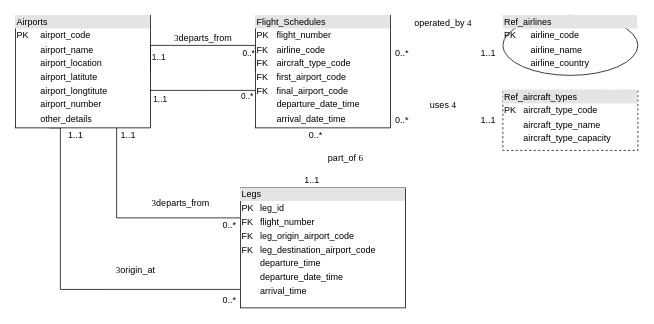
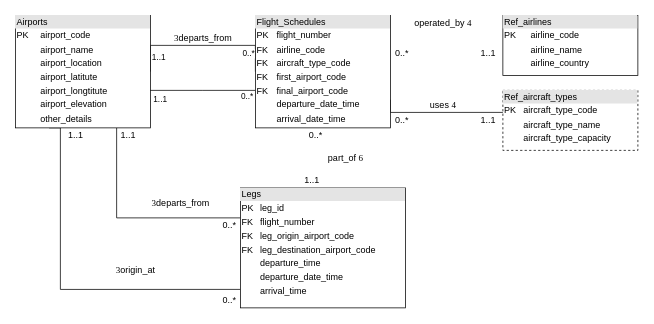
- <mxCell id="12" value="&lt;div style=&quot;box-sizing: border-box ; width: 100% ; background: #e4e4e4 ; padding: 2px&quot;&gt;Ref_airlines&lt;/div&gt;&lt;table style=&quot;width: 100% ; font-size: 1em&quot; cellpadding=&quot;2&quot; cellspacing=&quot;0&quot;&gt;&lt;tbody&gt;&lt;tr&gt;&lt;td&gt;PK&lt;/td&gt;&lt;td&gt;airline_code&lt;/td&gt;&lt;/tr&gt;&lt;tr&gt;&lt;td&gt;&lt;br&gt;&lt;/td&gt;&lt;td&gt;airline_name&lt;/td&gt;&lt;/tr&gt;&lt;tr&gt;&lt;td&gt;&lt;br&gt;&lt;/td&gt;&lt;td&gt;airline_country&lt;/td&gt;&lt;/tr&gt;&lt;tr&gt;&lt;td&gt;&lt;br&gt;&lt;/td&gt;&lt;td&gt;&lt;/td&gt;&lt;/tr&gt;&lt;tr&gt;&lt;td&gt;&lt;br&gt;&lt;/td&gt;&lt;td&gt;&lt;br&gt;&lt;/td&gt;&lt;/tr&gt;&lt;/tbody&gt;&lt;/table&gt;" style="ellipse;verticalAlign=top;align=left;overflow=fill;html=1;" vertex="1" parent="1"><mxGeometry x="670" width="180" height="80" as="geometry" y="20" /></mxCell>
+ <mxCell id="12" value="&lt;div style=&quot;box-sizing: border-box ; width: 100% ; background: #e4e4e4 ; padding: 2px&quot;&gt;Ref_airlines&lt;/div&gt;&lt;table style=&quot;width: 100% ; font-size: 1em&quot; cellpadding=&quot;2&quot; cellspacing=&quot;0&quot;&gt;&lt;tbody&gt;&lt;tr&gt;&lt;td&gt;PK&lt;/td&gt;&lt;td&gt;airline_code&lt;/td&gt;&lt;/tr&gt;&lt;tr&gt;&lt;td&gt;&lt;br&gt;&lt;/td&gt;&lt;td&gt;airline_name&lt;/td&gt;&lt;/tr&gt;&lt;tr&gt;&lt;td&gt;&lt;br&gt;&lt;/td&gt;&lt;td&gt;airline_country&lt;/td&gt;&lt;/tr&gt;&lt;tr&gt;&lt;td&gt;&lt;br&gt;&lt;/td&gt;&lt;td&gt;&lt;/td&gt;&lt;/tr&gt;&lt;tr&gt;&lt;td&gt;&lt;br&gt;&lt;/td&gt;&lt;td&gt;&lt;br&gt;&lt;/td&gt;&lt;/tr&gt;&lt;/tbody&gt;&lt;/table&gt;" style="verticalAlign=top;align=left;overflow=fill;html=1;" vertex="1" parent="1"><mxGeometry x="670" width="180" height="80" as="geometry" y="20" /></mxCell>
- <mxCell id="7" value="&lt;div style=&quot;box-sizing: border-box ; width: 100% ; background: #e4e4e4 ; padding: 2px&quot;&gt;Airports&lt;/div&gt;&lt;table style=&quot;width: 100% ; font-size: 1em&quot; cellpadding=&quot;2&quot; cellspacing=&quot;0&quot;&gt;&lt;tbody&gt;&lt;tr&gt;&lt;td&gt;PK&lt;/td&gt;&lt;td&gt;airport_code&lt;/td&gt;&lt;/tr&gt;&lt;tr&gt;&lt;td&gt;&lt;br&gt;&lt;/td&gt;&lt;td&gt;airport_name&lt;/td&gt;&lt;/tr&gt;&lt;tr&gt;&lt;td&gt;&lt;/td&gt;&lt;td&gt;airport_location&lt;/td&gt;&lt;/tr&gt;&lt;tr&gt;&lt;td&gt;&lt;br&gt;&lt;/td&gt;&lt;td&gt;airport_latitute&lt;/td&gt;&lt;/tr&gt;&lt;tr&gt;&lt;td&gt;&lt;br&gt;&lt;/td&gt;&lt;td&gt;airport_longtitute&lt;/td&gt;&lt;/tr&gt;&lt;tr&gt;&lt;td&gt;&lt;br&gt;&lt;/td&gt;&lt;td&gt;airport_number&lt;/td&gt;&lt;/tr&gt;&lt;tr&gt;&lt;td&gt;&lt;br&gt;&lt;/td&gt;&lt;td&gt;other_details&lt;/td&gt;&lt;/tr&gt;&lt;tr&gt;&lt;td&gt;&lt;br&gt;&lt;/td&gt;&lt;td&gt;&lt;br&gt;&lt;/td&gt;&lt;/tr&gt;&lt;tr&gt;&lt;td&gt;&lt;br&gt;&lt;/td&gt;&lt;td&gt;&lt;br&gt;&lt;/td&gt;&lt;/tr&gt;&lt;tr&gt;&lt;td&gt;&lt;br&gt;&lt;/td&gt;&lt;td&gt;&lt;br&gt;&lt;/td&gt;&lt;/tr&gt;&lt;tr&gt;&lt;td&gt;&lt;br&gt;&lt;/td&gt;&lt;td&gt;&lt;br&gt;&lt;/td&gt;&lt;/tr&gt;&lt;tr&gt;&lt;td&gt;&lt;br&gt;&lt;/td&gt;&lt;td&gt;&lt;br&gt;&lt;/td&gt;&lt;/tr&gt;&lt;/tbody&gt;&lt;/table&gt;" style="verticalAlign=top;align=left;overflow=fill;html=1;" vertex="1" parent="1"><mxGeometry x="20" width="180" height="150" as="geometry" y="20" /></mxCell>
+ <mxCell id="7" value="&lt;div style=&quot;box-sizing: border-box ; width: 100% ; background: #e4e4e4 ; padding: 2px&quot;&gt;Airports&lt;/div&gt;&lt;table style=&quot;width: 100% ; font-size: 1em&quot; cellpadding=&quot;2&quot; cellspacing=&quot;0&quot;&gt;&lt;tbody&gt;&lt;tr&gt;&lt;td&gt;PK&lt;/td&gt;&lt;td&gt;airport_code&lt;/td&gt;&lt;/tr&gt;&lt;tr&gt;&lt;td&gt;&lt;br&gt;&lt;/td&gt;&lt;td&gt;airport_name&lt;/td&gt;&lt;/tr&gt;&lt;tr&gt;&lt;td&gt;&lt;/td&gt;&lt;td&gt;airport_location&lt;/td&gt;&lt;/tr&gt;&lt;tr&gt;&lt;td&gt;&lt;br&gt;&lt;/td&gt;&lt;td&gt;airport_latitute&lt;/td&gt;&lt;/tr&gt;&lt;tr&gt;&lt;td&gt;&lt;br&gt;&lt;/td&gt;&lt;td&gt;airport_longtitute&lt;/td&gt;&lt;/tr&gt;&lt;tr&gt;&lt;td&gt;&lt;br&gt;&lt;/td&gt;&lt;td&gt;airport_elevation&lt;/td&gt;&lt;/tr&gt;&lt;tr&gt;&lt;td&gt;&lt;br&gt;&lt;/td&gt;&lt;td&gt;other_details&lt;/td&gt;&lt;/tr&gt;&lt;tr&gt;&lt;td&gt;&lt;br&gt;&lt;/td&gt;&lt;td&gt;&lt;br&gt;&lt;/td&gt;&lt;/tr&gt;&lt;tr&gt;&lt;td&gt;&lt;br&gt;&lt;/td&gt;&lt;td&gt;&lt;br&gt;&lt;/td&gt;&lt;/tr&gt;&lt;tr&gt;&lt;td&gt;&lt;br&gt;&lt;/td&gt;&lt;td&gt;&lt;br&gt;&lt;/td&gt;&lt;/tr&gt;&lt;tr&gt;&lt;td&gt;&lt;br&gt;&lt;/td&gt;&lt;td&gt;&lt;br&gt;&lt;/td&gt;&lt;/tr&gt;&lt;tr&gt;&lt;td&gt;&lt;br&gt;&lt;/td&gt;&lt;td&gt;&lt;br&gt;&lt;/td&gt;&lt;/tr&gt;&lt;/tbody&gt;&lt;/table&gt;" style="verticalAlign=top;align=left;overflow=fill;html=1;" vertex="1" parent="1"><mxGeometry x="20" width="180" height="150" as="geometry" y="20" /></mxCell>
+ <mxCell id="9" style="edgeStyle=orthogonalEdgeStyle;rounded=0;orthogonalLoop=1;jettySize=auto;html=1;exitX=1;exitY=0.75;exitDx=0;exitDy=0;entryX=0.004;entryY=0.367;entryDx=0;entryDy=0;entryPerimeter=0;startArrow=none;startFill=0;endArrow=none;endFill=0;strokeColor=#000000;" edge="1" parent="1" source="10" target="19"><mxGeometry relative="1" as="geometry"><Array as="points"><mxPoint x="520" y="149" /></Array></mxGeometry></mxCell>
